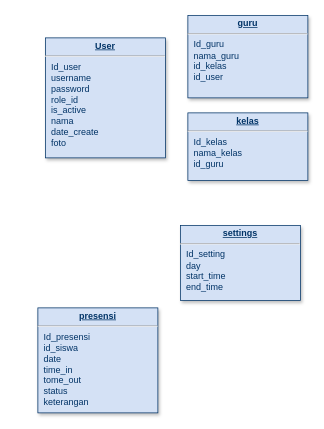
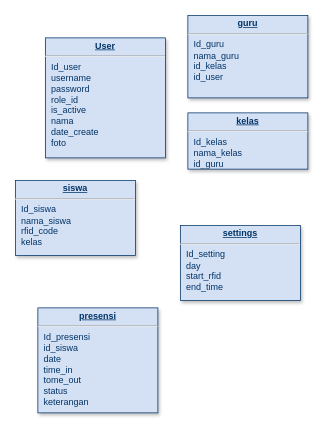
- <mxCell id="4" value="&lt;p style=&quot;margin: 0px; margin-top: 4px; text-align: center; text-decoration: underline;&quot;&gt;&lt;b&gt;kelas&lt;/b&gt;&lt;/p&gt;&lt;hr&gt;&lt;p style=&quot;margin: 0px; margin-left: 8px;&quot;&gt;Id_kelas&lt;/p&gt;&lt;p style=&quot;margin: 0px; margin-left: 8px;&quot;&gt;nama_kelas&lt;/p&gt;&lt;p style=&quot;margin: 0px; margin-left: 8px;&quot;&gt;id_guru&lt;/p&gt;" style="verticalAlign=top;align=left;overflow=fill;fontSize=12;fontFamily=Helvetica;html=1;strokeColor=#003366;shadow=1;fillColor=#D4E1F5;fontColor=#003366" vertex="1" parent="1"><mxGeometry x="250" y="150" width="160" height="90" as="geometry" /></mxCell>
+ <mxCell id="4" value="&lt;p style=&quot;margin: 0px; margin-top: 4px; text-align: center; text-decoration: underline;&quot;&gt;&lt;b&gt;kelas&lt;/b&gt;&lt;/p&gt;&lt;hr&gt;&lt;p style=&quot;margin: 0px; margin-left: 8px;&quot;&gt;Id_kelas&lt;/p&gt;&lt;p style=&quot;margin: 0px; margin-left: 8px;&quot;&gt;nama_kelas&lt;/p&gt;&lt;p style=&quot;margin: 0px; margin-left: 8px;&quot;&gt;id_guru&lt;/p&gt;" style="verticalAlign=top;align=left;overflow=fill;fontSize=12;fontFamily=Helvetica;html=1;strokeColor=#003366;shadow=1;fillColor=#D4E1F5;fontColor=#003366" vertex="1" parent="1"><mxGeometry x="250" y="150" width="160" height="75" as="geometry" /></mxCell>
+ <mxCell id="5" value="&lt;p style=&quot;margin: 0px; margin-top: 4px; text-align: center; text-decoration: underline;&quot;&gt;&lt;b&gt;siswa&lt;/b&gt;&lt;/p&gt;&lt;hr&gt;&lt;p style=&quot;margin: 0px; margin-left: 8px;&quot;&gt;Id_siswa&lt;/p&gt;&lt;p style=&quot;margin: 0px; margin-left: 8px;&quot;&gt;nama_siswa&lt;/p&gt;&lt;p style=&quot;margin: 0px; margin-left: 8px;&quot;&gt;rfid_code&lt;/p&gt;&lt;p style=&quot;margin: 0px; margin-left: 8px;&quot;&gt;kelas&lt;/p&gt;" style="verticalAlign=top;align=left;overflow=fill;fontSize=12;fontFamily=Helvetica;html=1;strokeColor=#003366;shadow=1;fillColor=#D4E1F5;fontColor=#003366" vertex="1" parent="1"><mxGeometry x="20" y="240" width="160" height="100" as="geometry" /></mxCell>
- <mxCell id="6" value="&lt;p style=&quot;margin: 0px; margin-top: 4px; text-align: center; text-decoration: underline;&quot;&gt;&lt;b&gt;settings&lt;/b&gt;&lt;/p&gt;&lt;hr&gt;&lt;p style=&quot;margin: 0px; margin-left: 8px;&quot;&gt;Id_setting&lt;/p&gt;&lt;p style=&quot;margin: 0px; margin-left: 8px;&quot;&gt;day&lt;/p&gt;&lt;p style=&quot;margin: 0px; margin-left: 8px;&quot;&gt;start_time&lt;/p&gt;&lt;p style=&quot;margin: 0px; margin-left: 8px;&quot;&gt;end_time&lt;/p&gt;&lt;p style=&quot;margin: 0px; margin-left: 8px;&quot;&gt;&lt;br&gt;&lt;/p&gt;" style="verticalAlign=top;align=left;overflow=fill;fontSize=12;fontFamily=Helvetica;html=1;strokeColor=#003366;shadow=1;fillColor=#D4E1F5;fontColor=#003366" vertex="1" parent="1"><mxGeometry x="240" y="300" width="160" height="100" as="geometry" /></mxCell>
+ <mxCell id="6" value="&lt;p style=&quot;margin: 0px; margin-top: 4px; text-align: center; text-decoration: underline;&quot;&gt;&lt;b&gt;settings&lt;/b&gt;&lt;/p&gt;&lt;hr&gt;&lt;p style=&quot;margin: 0px; margin-left: 8px;&quot;&gt;Id_setting&lt;/p&gt;&lt;p style=&quot;margin: 0px; margin-left: 8px;&quot;&gt;day&lt;/p&gt;&lt;p style=&quot;margin: 0px; margin-left: 8px;&quot;&gt;start_rfid&lt;/p&gt;&lt;p style=&quot;margin: 0px; margin-left: 8px;&quot;&gt;end_time&lt;/p&gt;&lt;p style=&quot;margin: 0px; margin-left: 8px;&quot;&gt;&lt;br&gt;&lt;/p&gt;" style="verticalAlign=top;align=left;overflow=fill;fontSize=12;fontFamily=Helvetica;html=1;strokeColor=#003366;shadow=1;fillColor=#D4E1F5;fontColor=#003366" vertex="1" parent="1"><mxGeometry x="240" y="300" width="160" height="100" as="geometry" /></mxCell>
